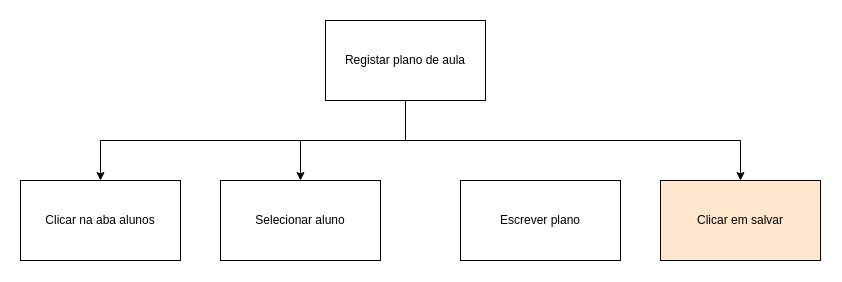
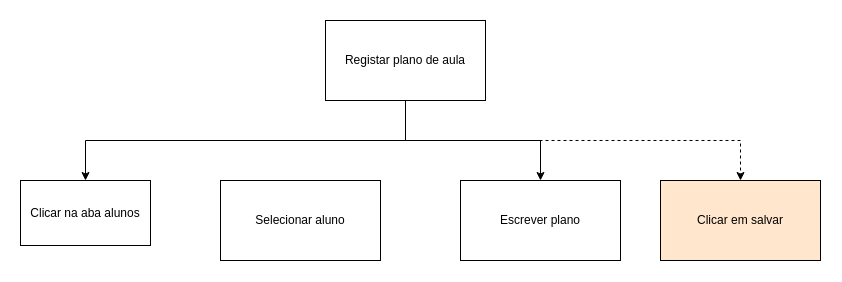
- <mxCell id="5" style="edgeStyle=orthogonalEdgeStyle;rounded=0;orthogonalLoop=1;jettySize=auto;html=1;exitX=0.5;exitY=1;exitDx=0;exitDy=0;entryX=0.5;entryY=0;entryDx=0;entryDy=0;" edge="1" parent="1" source="6" target="10"><mxGeometry relative="1" as="geometry" /></mxCell>
+ <mxCell id="5" style="edgeStyle=orthogonalEdgeStyle;rounded=0;orthogonalLoop=1;jettySize=auto;html=1;exitX=0.5;exitY=1;exitDx=0;exitDy=0;entryX=0.5;entryY=0;entryDx=0;entryDy=0;dashed=1;" edge="1" parent="1" source="6" target="10"><mxGeometry relative="1" as="geometry" /></mxCell>
- <mxCell id="3" style="edgeStyle=orthogonalEdgeStyle;rounded=0;orthogonalLoop=1;jettySize=auto;html=1;exitX=0.5;exitY=1;exitDx=0;exitDy=0;entryX=0.5;entryY=0;entryDx=0;entryDy=0;" edge="1" parent="1" source="6" target="8"><mxGeometry relative="1" as="geometry" /></mxCell>
+ <mxCell id="4" style="edgeStyle=orthogonalEdgeStyle;rounded=0;orthogonalLoop=1;jettySize=auto;html=1;exitX=0.5;exitY=1;exitDx=0;exitDy=0;entryX=0.5;entryY=0;entryDx=0;entryDy=0;" edge="1" parent="1" source="6" target="9"><mxGeometry relative="1" as="geometry" /></mxCell>
- <mxCell id="7" value="Clicar na aba alunos" style="rounded=0;whiteSpace=wrap;html=1;" vertex="1" parent="1"><mxGeometry y="180" width="160" height="80" as="geometry" x="20" /></mxCell>
+ <mxCell id="7" value="Clicar na aba alunos" style="rounded=0;whiteSpace=wrap;html=1;" vertex="1" parent="1"><mxGeometry x="20" y="180" width="130" height="65" as="geometry" /></mxCell>
